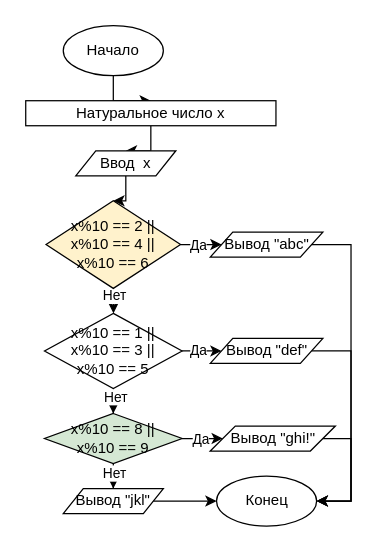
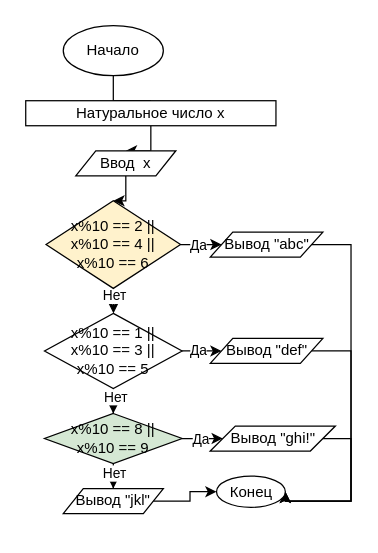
- <mxCell id="2" style="edgeStyle=orthogonalEdgeStyle;rounded=0;orthogonalLoop=1;jettySize=auto;html=1;entryX=0.5;entryY=0;entryDx=0;entryDy=0;" edge="1" parent="1" source="3" target="5"><mxGeometry relative="1" as="geometry" /></mxCell>
+ <mxCell id="2" style="edgeStyle=orthogonalEdgeStyle;rounded=0;orthogonalLoop=1;jettySize=auto;html=1;entryX=0.5;entryY=0;entryDx=0;entryDy=0;endArrow=none;" edge="1" parent="1" source="3" target="5"><mxGeometry relative="1" as="geometry" /></mxCell>
- <mxCell id="19" value="Конец" style="ellipse;whiteSpace=wrap;html=1;" vertex="1" parent="1"><mxGeometry x="172.5" y="380" width="80" height="40" as="geometry" /></mxCell>
+ <mxCell id="19" value="Конец" style="ellipse;whiteSpace=wrap;html=1;" vertex="1" parent="1"><mxGeometry x="172.5" y="380" width="55" height="25" as="geometry" /></mxCell>
